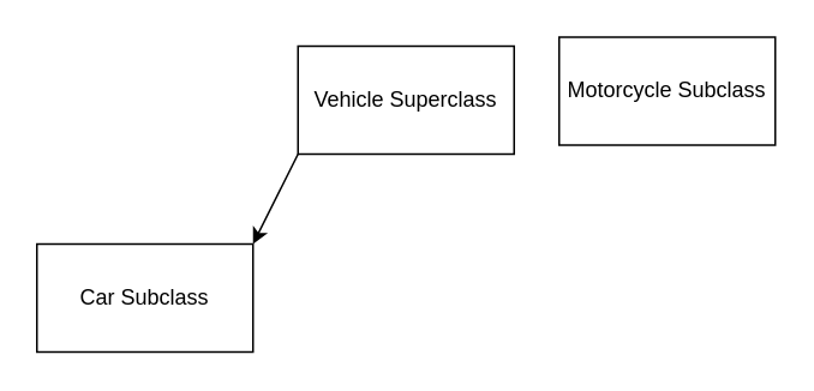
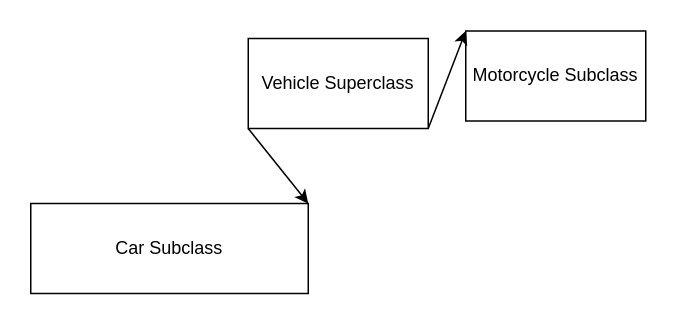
+ <mxCell id="5" style="edgeStyle=none;html=1;exitX=1;exitY=1;exitDx=0;exitDy=0;entryX=0;entryY=0;entryDx=0;entryDy=0;" edge="1" parent="1" source="6" target="3"><mxGeometry relative="1" as="geometry" /></mxCell>
- <mxCell id="2" value="Car Subclass" style="rounded=0;whiteSpace=wrap;html=1;" vertex="1" parent="1"><mxGeometry x="20" y="135" width="120" height="60" as="geometry" /></mxCell>
+ <mxCell id="2" value="Car Subclass" style="rounded=0;whiteSpace=wrap;html=1;" vertex="1" parent="1"><mxGeometry x="20" y="135" width="185" height="60" as="geometry" /></mxCell>
